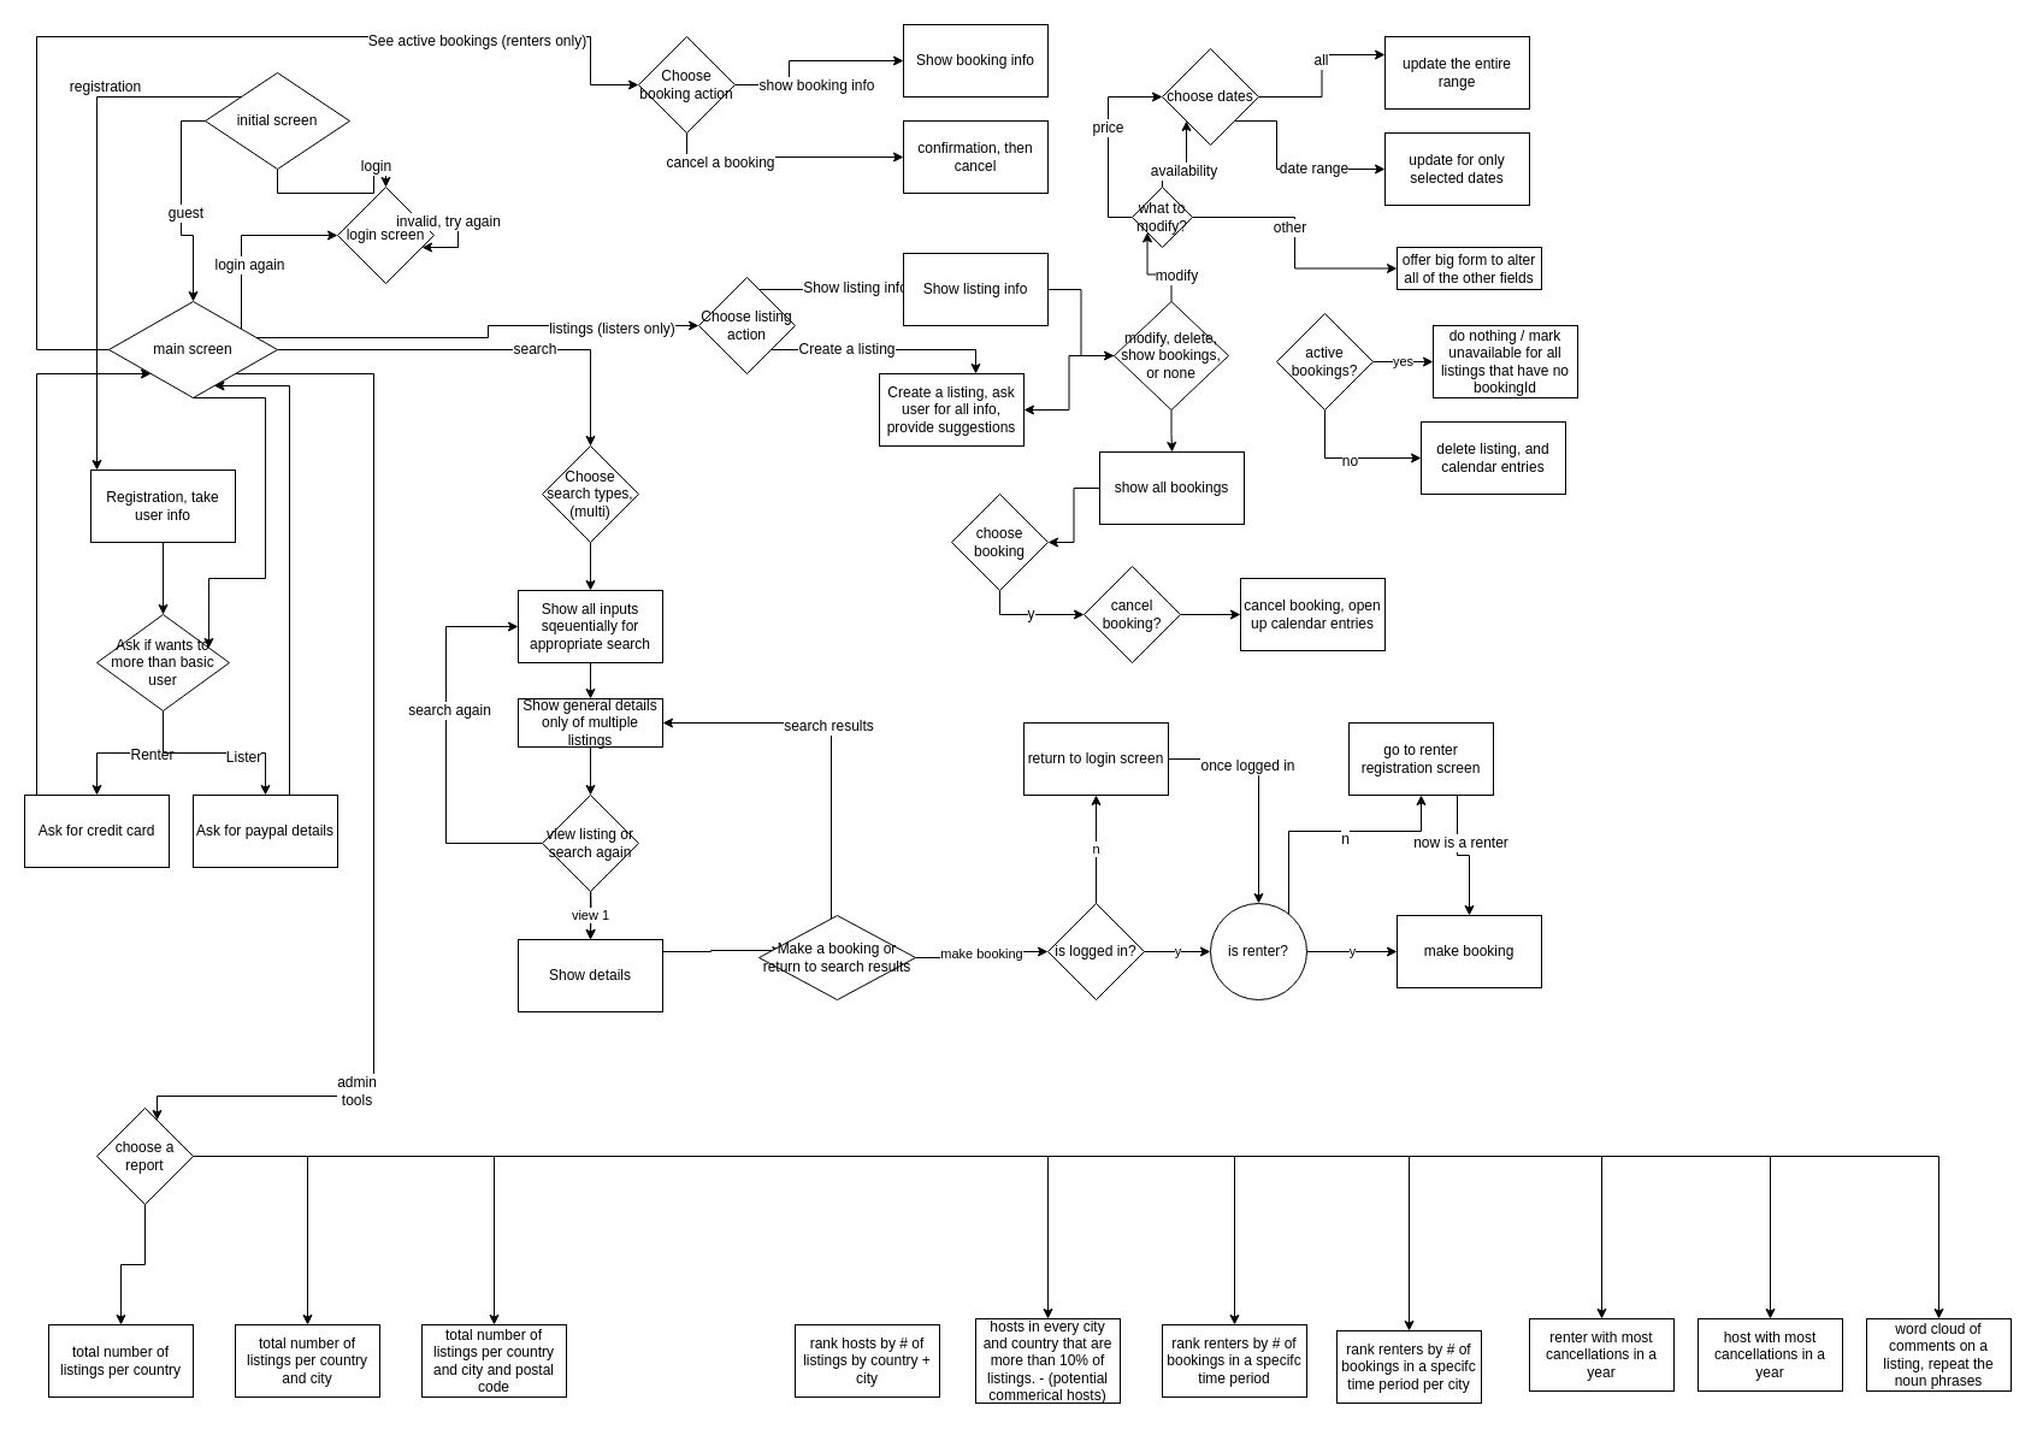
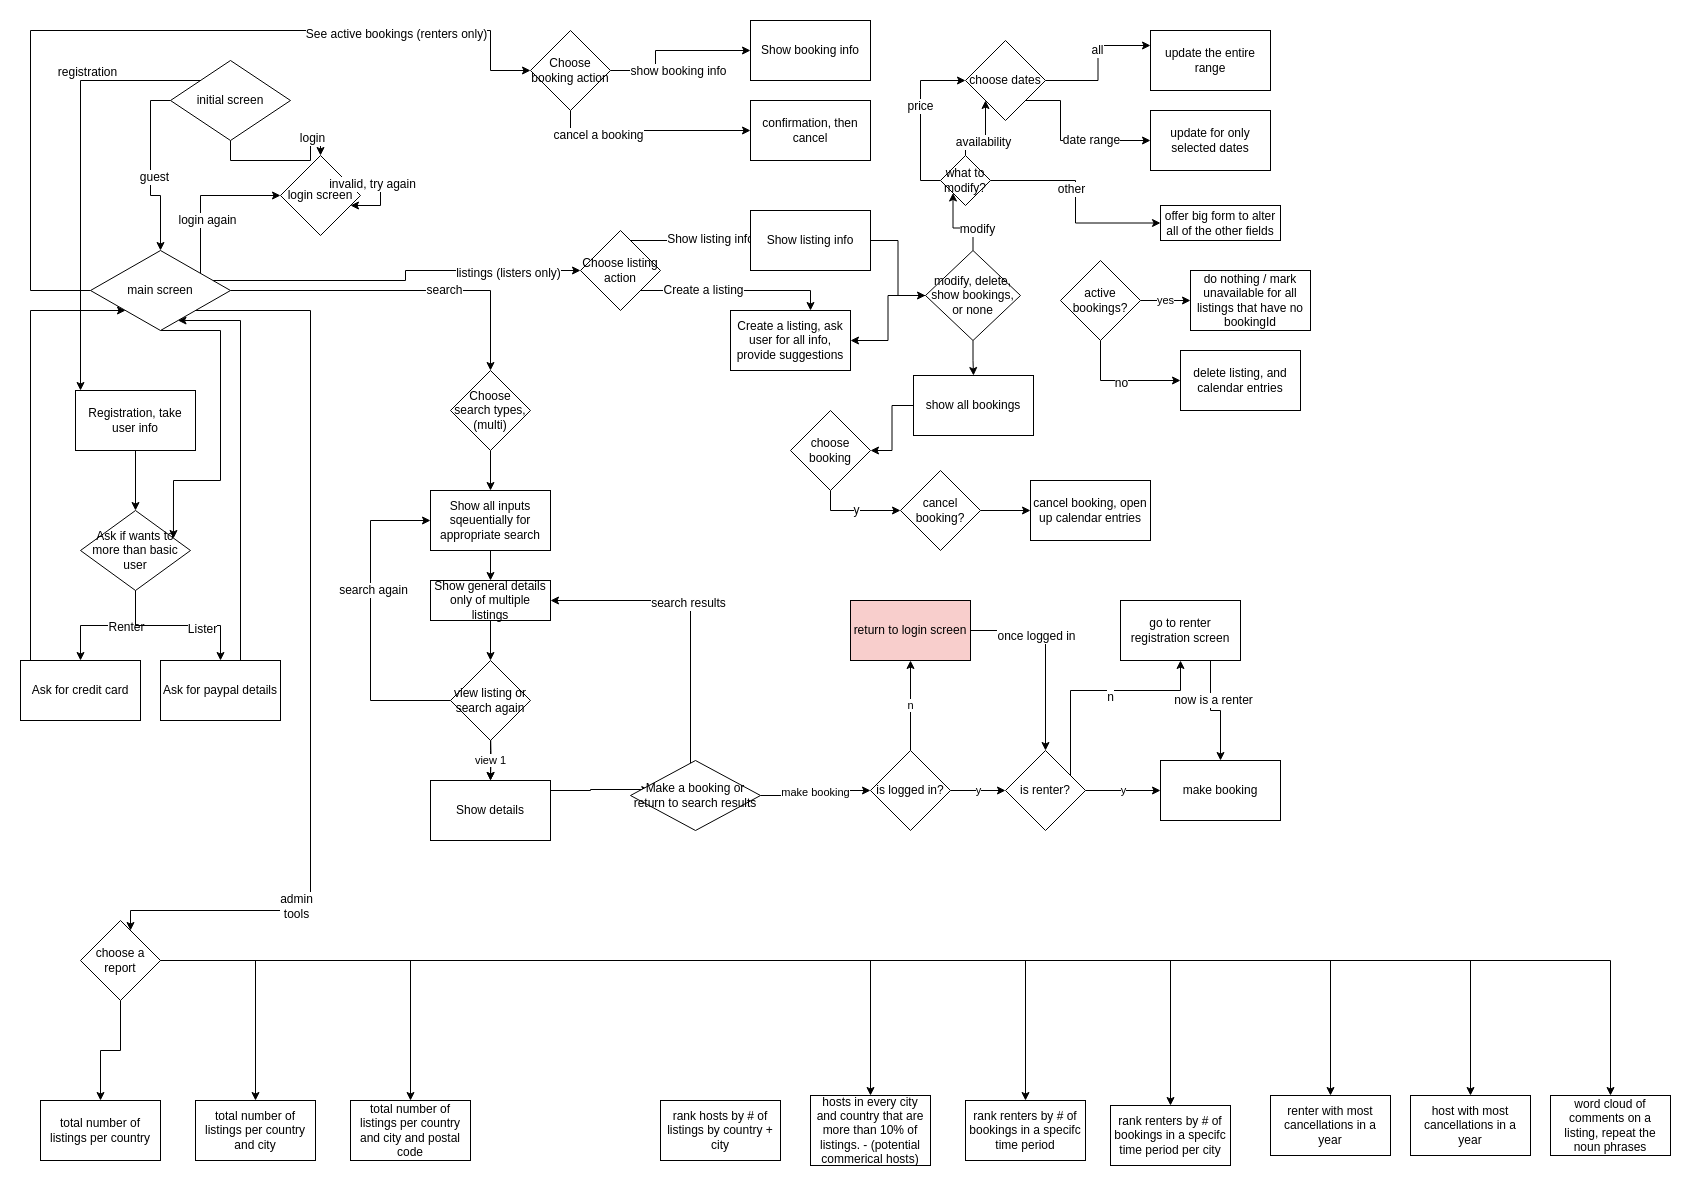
- <mxCell id="103" value="return to login screen" style="rounded=0;whiteSpace=wrap;html=1;" vertex="1" parent="1"><mxGeometry x="850" y="600" width="120" height="60" as="geometry" /></mxCell>
+ <mxCell id="103" value="return to login screen" style="rounded=0;whiteSpace=wrap;html=1;fillColor=#f8cecc;" vertex="1" parent="1"><mxGeometry x="850" y="600" width="120" height="60" as="geometry" /></mxCell>
- <mxCell id="99" value="is renter?" style="ellipse;whiteSpace=wrap;html=1;" vertex="1" parent="1"><mxGeometry x="1005" y="750" width="80" height="80" as="geometry" /></mxCell>
+ <mxCell id="99" value="is renter?" style="rhombus;whiteSpace=wrap;html=1;" vertex="1" parent="1"><mxGeometry x="1005" y="750" width="80" height="80" as="geometry" /></mxCell>
